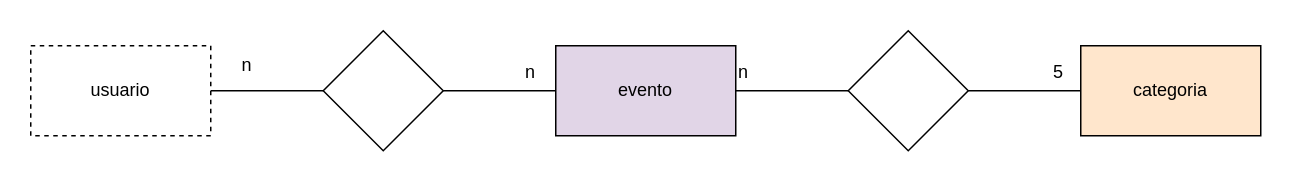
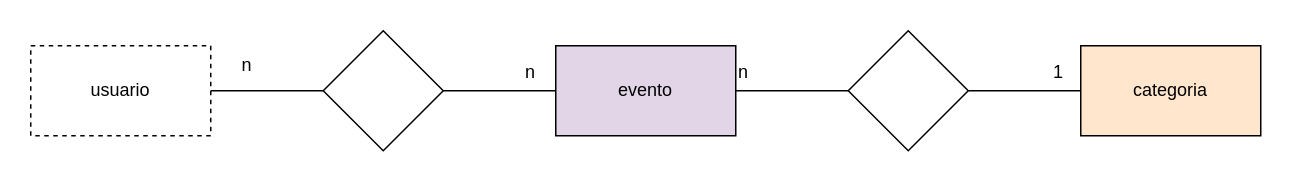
- <mxCell id="14" value="5" style="text;html=1;resizable=0;points=[];autosize=1;align=left;verticalAlign=top;spacingTop=-4;" vertex="1" parent="1"><mxGeometry x="700" y="38" width="20" height="20" as="geometry" /></mxCell>
+ <mxCell id="14" value="1" style="text;html=1;resizable=0;points=[];autosize=1;align=left;verticalAlign=top;spacingTop=-4;" vertex="1" parent="1"><mxGeometry x="700" y="38" width="20" height="20" as="geometry" /></mxCell>
